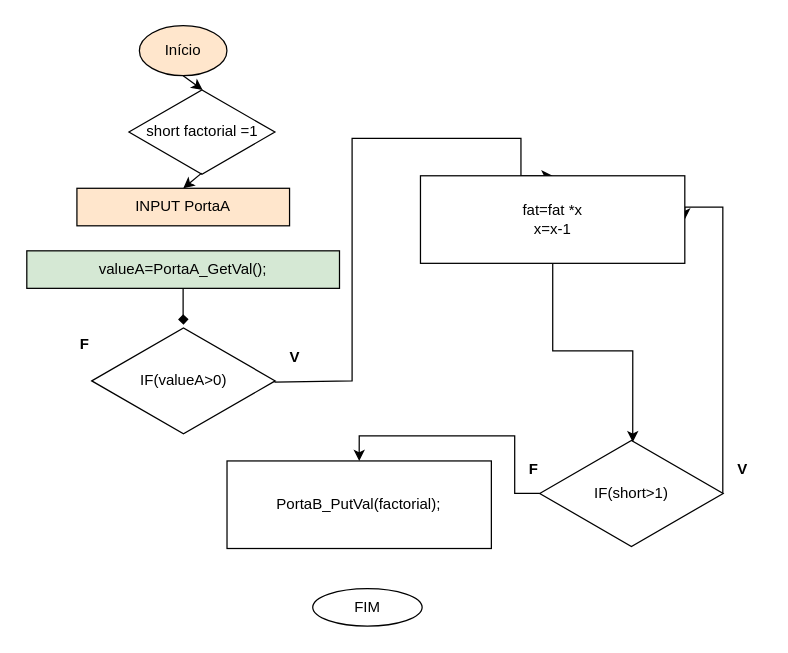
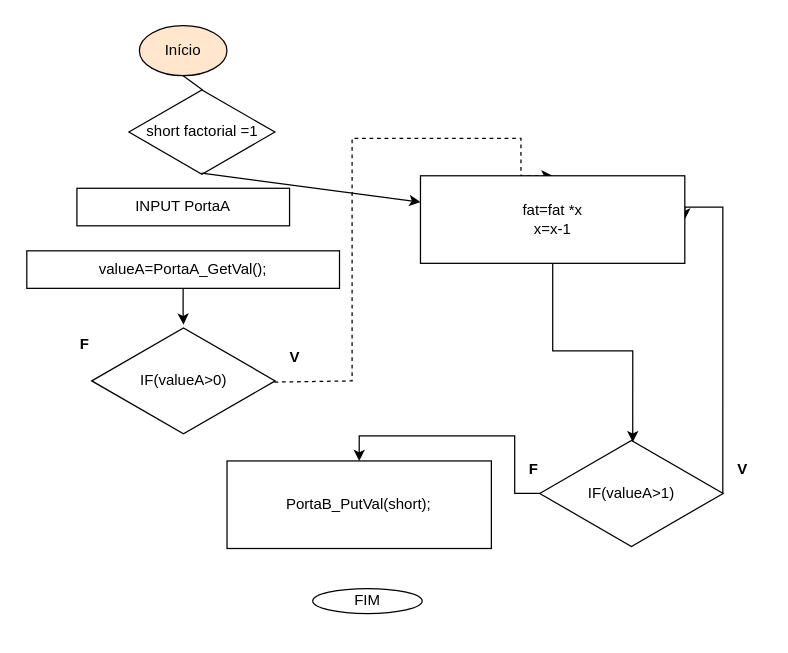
- <mxCell id="5" value="" style="endArrow=classic;html=1;rounded=0;exitX=0.5;exitY=1;exitDx=0;exitDy=0;entryX=0.505;entryY=0.02;entryDx=0;entryDy=0;entryPerimeter=0;" parent="1" source="2" target="3" edge="1"><mxGeometry width="50" height="50" relative="1" as="geometry"><mxPoint x="140.93" y="160" as="sourcePoint" /><mxPoint x="190.93" y="110" as="targetPoint" /></mxGeometry></mxCell>
+ <mxCell id="5" value="" style="endArrow=none;html=1;rounded=0;exitX=0.5;exitY=1;exitDx=0;exitDy=0;entryX=0.505;entryY=0.02;entryDx=0;entryDy=0;entryPerimeter=0;" parent="1" source="2" target="3" edge="1"><mxGeometry width="50" height="50" relative="1" as="geometry"><mxPoint x="140.93" y="160" as="sourcePoint" /><mxPoint x="190.93" y="110" as="targetPoint" /></mxGeometry></mxCell>
- <mxCell id="6" value="" style="endArrow=classic;html=1;rounded=0;exitX=0.498;exitY=0.969;exitDx=0;exitDy=0;entryX=0.5;entryY=0;entryDx=0;entryDy=0;exitPerimeter=0;" parent="1" source="3" target="4" edge="1"><mxGeometry width="50" height="50" relative="1" as="geometry"><mxPoint x="145.93" y="60" as="sourcePoint" /><mxPoint x="146.347" y="81" as="targetPoint" /></mxGeometry></mxCell>
+ <mxCell id="6" value="" style="endArrow=classic;html=1;rounded=0;exitX=0.498;exitY=0.969;exitDx=0;exitDy=0;exitPerimeter=0;" parent="1" source="3" target="17" edge="1"><mxGeometry width="50" height="50" relative="1" as="geometry"><mxPoint x="145.93" y="60" as="sourcePoint" /><mxPoint x="146.347" y="81" as="targetPoint" /></mxGeometry></mxCell>
- <mxCell id="7" style="edgeStyle=orthogonalEdgeStyle;rounded=0;orthogonalLoop=1;jettySize=auto;html=1;entryX=0.5;entryY=0;entryDx=0;entryDy=0;exitX=0.996;exitY=0.511;exitDx=0;exitDy=0;exitPerimeter=0;" parent="1" source="8" target="17" edge="1"><mxGeometry relative="1" as="geometry"><Array as="points"><mxPoint x="219" y="304" /><mxPoint x="281" y="304" /><mxPoint x="281" y="110" /><mxPoint x="416" y="110" /></Array></mxGeometry></mxCell>
+ <mxCell id="7" style="edgeStyle=orthogonalEdgeStyle;rounded=0;orthogonalLoop=1;jettySize=auto;html=1;entryX=0.5;entryY=0;entryDx=0;entryDy=0;exitX=0.996;exitY=0.511;exitDx=0;exitDy=0;exitPerimeter=0;dashed=1;" parent="1" source="8" target="17" edge="1"><mxGeometry relative="1" as="geometry"><Array as="points"><mxPoint x="219" y="304" /><mxPoint x="281" y="304" /><mxPoint x="281" y="110" /><mxPoint x="416" y="110" /></Array></mxGeometry></mxCell>
- <mxCell id="4" value="INPUT PortaA" style="rounded=0;whiteSpace=wrap;html=1;fillColor=#ffe6cc;" parent="1" vertex="1"><mxGeometry x="61" y="150" width="170" height="30" as="geometry" /></mxCell>
+ <mxCell id="4" value="INPUT PortaA" style="rounded=0;whiteSpace=wrap;html=1;" parent="1" vertex="1"><mxGeometry x="61" y="150" width="170" height="30" as="geometry" /></mxCell>
- <mxCell id="13" value="valueA=PortaA_GetVal();" style="rounded=0;whiteSpace=wrap;html=1;fillColor=#d5e8d4;" parent="1" vertex="1"><mxGeometry x="20.93" y="200" width="250" height="30" as="geometry" /></mxCell>
+ <mxCell id="13" value="valueA=PortaA_GetVal();" style="rounded=0;whiteSpace=wrap;html=1;" parent="1" vertex="1"><mxGeometry x="20.93" y="200" width="250" height="30" as="geometry" /></mxCell>
- <mxCell id="12" style="edgeStyle=orthogonalEdgeStyle;rounded=0;orthogonalLoop=1;jettySize=auto;html=1;entryX=0.5;entryY=-0.011;entryDx=0;entryDy=0;entryPerimeter=0;endArrow=diamond;" parent="1" source="13" target="8" edge="1"><mxGeometry relative="1" as="geometry" /></mxCell>
+ <mxCell id="12" style="edgeStyle=orthogonalEdgeStyle;rounded=0;orthogonalLoop=1;jettySize=auto;html=1;entryX=0.5;entryY=-0.011;entryDx=0;entryDy=0;entryPerimeter=0;" parent="1" source="13" target="8" edge="1"><mxGeometry relative="1" as="geometry" /></mxCell>
- <mxCell id="20" value="IF(short&amp;gt;1)" style="html=1;whiteSpace=wrap;aspect=fixed;shape=isoRectangle;" parent="1" vertex="1"><mxGeometry x="431" y="350" width="146.67" height="87.99" as="geometry" /></mxCell>
+ <mxCell id="20" value="IF(valueA&amp;gt;1)" style="html=1;whiteSpace=wrap;aspect=fixed;shape=isoRectangle;" parent="1" vertex="1"><mxGeometry x="431" y="350" width="146.67" height="87.99" as="geometry" /></mxCell>
- <mxCell id="21" value="PortaB_PutVal(factorial);" style="rounded=0;whiteSpace=wrap;html=1;" parent="1" vertex="1"><mxGeometry x="181" y="367.99" width="211.34" height="70" as="geometry" /></mxCell>
+ <mxCell id="21" value="PortaB_PutVal(short);" style="rounded=0;whiteSpace=wrap;html=1;" parent="1" vertex="1"><mxGeometry x="181" y="367.99" width="211.34" height="70" as="geometry" /></mxCell>
- <mxCell id="11" value="FIM" style="ellipse;whiteSpace=wrap;html=1;" parent="1" vertex="1"><mxGeometry x="249.53" y="470" width="87.47" height="30" as="geometry" /></mxCell>
+ <mxCell id="11" value="FIM" style="ellipse;whiteSpace=wrap;html=1;" parent="1" vertex="1"><mxGeometry x="249.53" y="470" width="87.47" height="20" as="geometry" /></mxCell>
